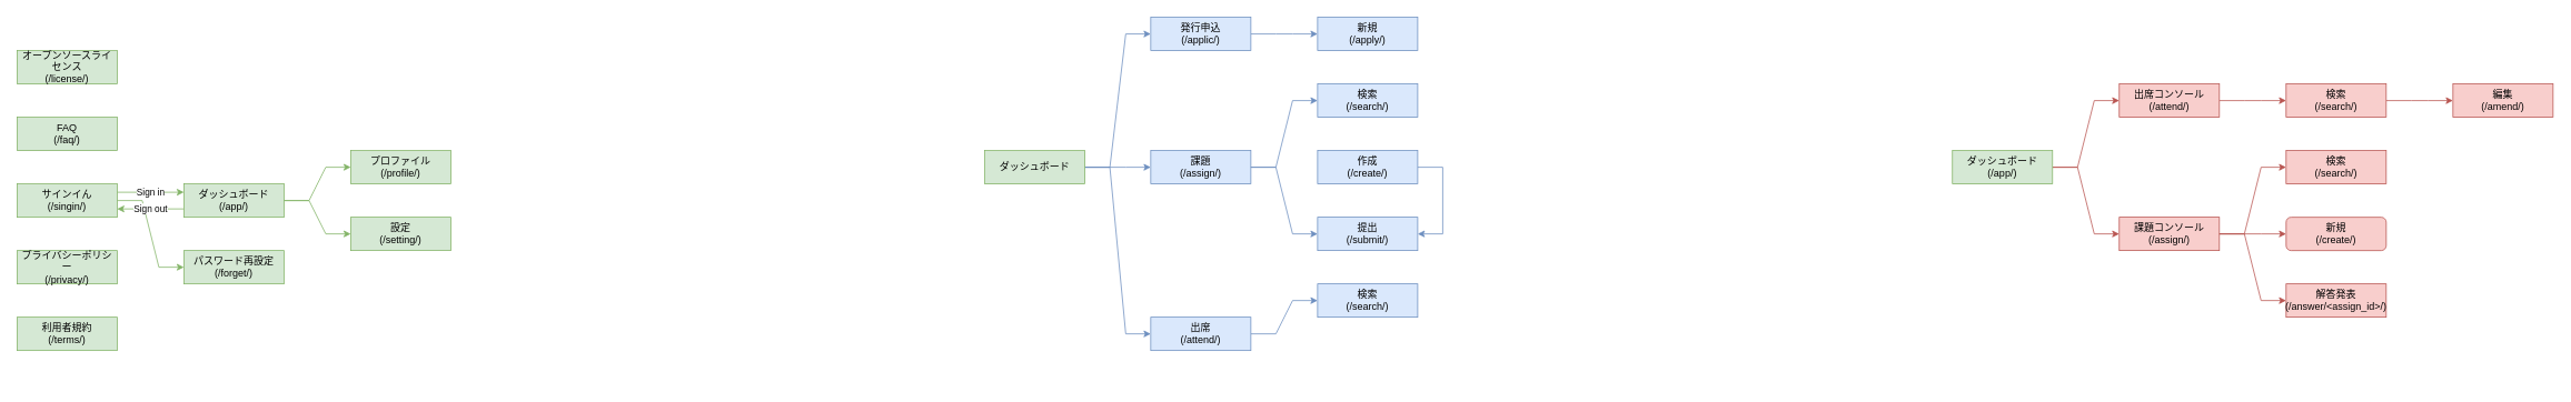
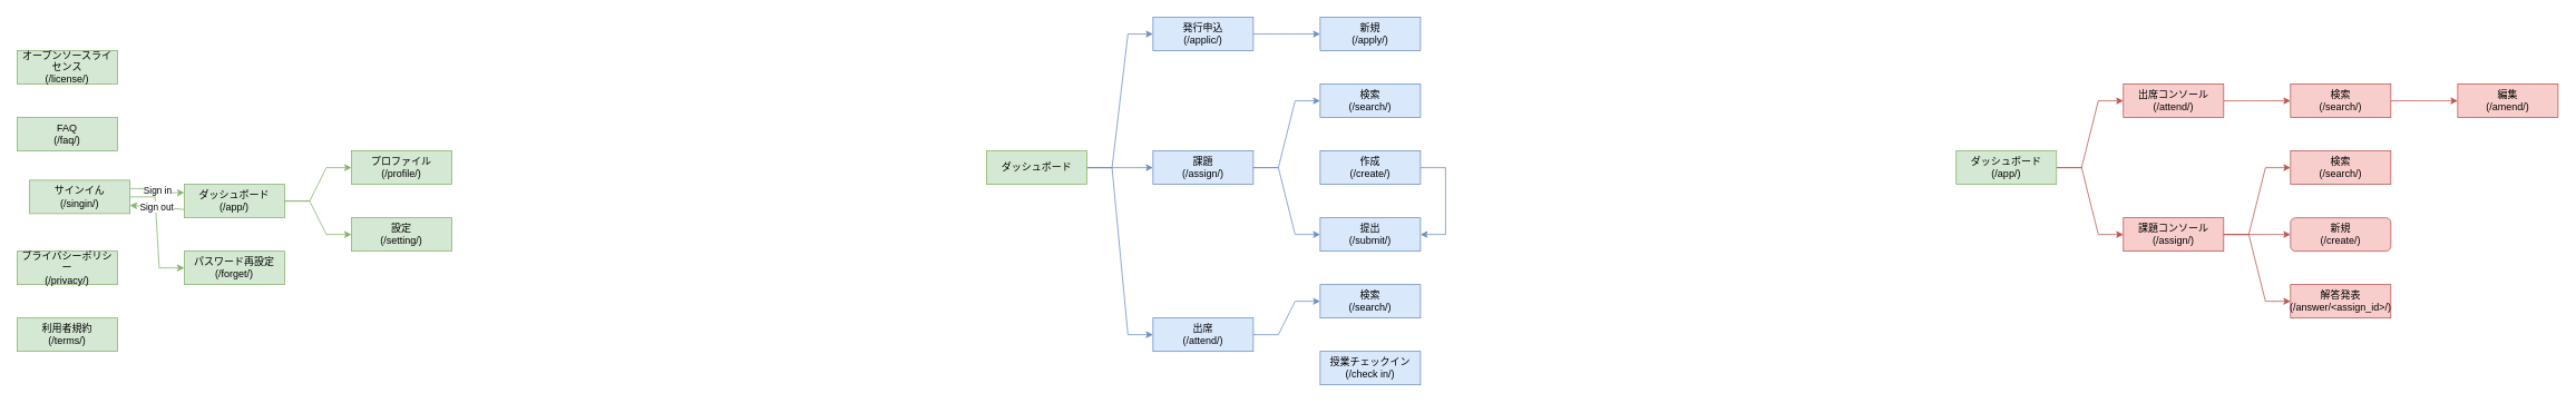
- <mxCell id="4" value="サインイん&lt;br&gt;(/singin/)" style="rounded=0;whiteSpace=wrap;html=1;fillColor=#d5e8d4;strokeColor=#82b366;" parent="1" vertex="1"><mxGeometry x="20" y="220" width="120" height="40" as="geometry" /></mxCell>
+ <mxCell id="4" value="サインイん&lt;br&gt;(/singin/)" style="rounded=0;whiteSpace=wrap;html=1;fillColor=#d5e8d4;strokeColor=#82b366;" parent="1" vertex="1"><mxGeometry x="35" y="215" width="120" height="40" as="geometry" /></mxCell>
+ <mxCell id="37" value="授業チェックイン&lt;br&gt;(/check in/)" style="rounded=0;whiteSpace=wrap;html=1;fillColor=#dae8fc;strokeColor=#6c8ebf;" parent="1" vertex="1"><mxGeometry x="1579" y="420" width="120" height="40" as="geometry" /></mxCell>
